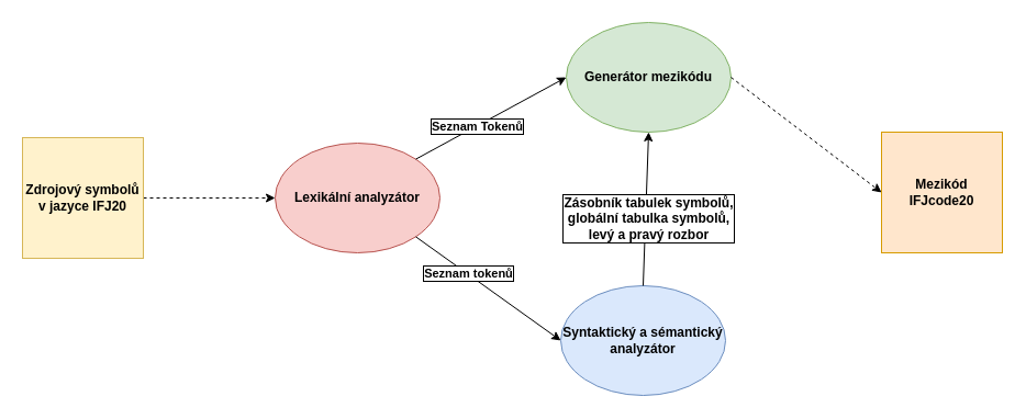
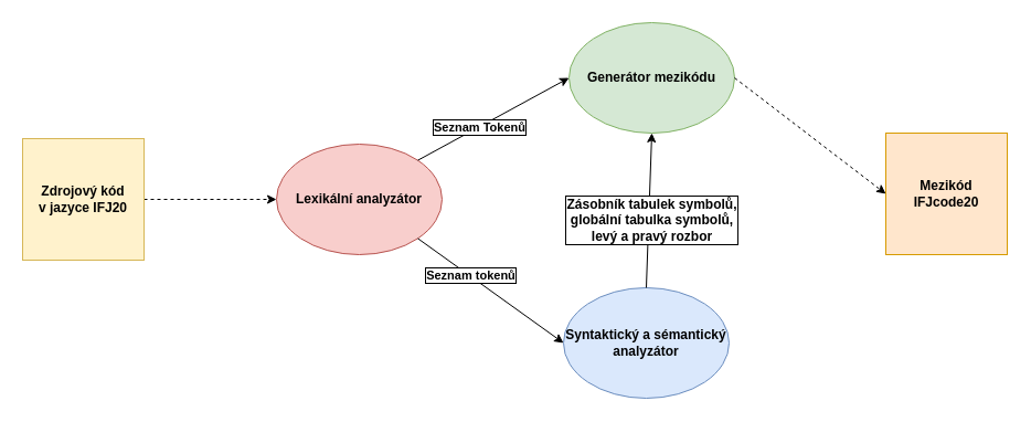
- <mxCell id="13" value="Zdrojový symbolů&lt;br&gt;v jazyce IFJ20" style="whiteSpace=wrap;html=1;aspect=fixed;shadow=0;strokeColor=#d6b656;fontStyle=1;labelBackgroundColor=none;glass=0;fillColor=#fff2cc;" vertex="1" parent="1"><mxGeometry x="20" y="125" width="110" height="110" as="geometry" /></mxCell>
+ <mxCell id="13" value="Zdrojový kód&lt;br&gt;v jazyce IFJ20" style="whiteSpace=wrap;html=1;aspect=fixed;shadow=0;strokeColor=#d6b656;fontStyle=1;labelBackgroundColor=none;glass=0;fillColor=#fff2cc;" vertex="1" parent="1"><mxGeometry x="20" y="125" width="110" height="110" as="geometry" /></mxCell>
